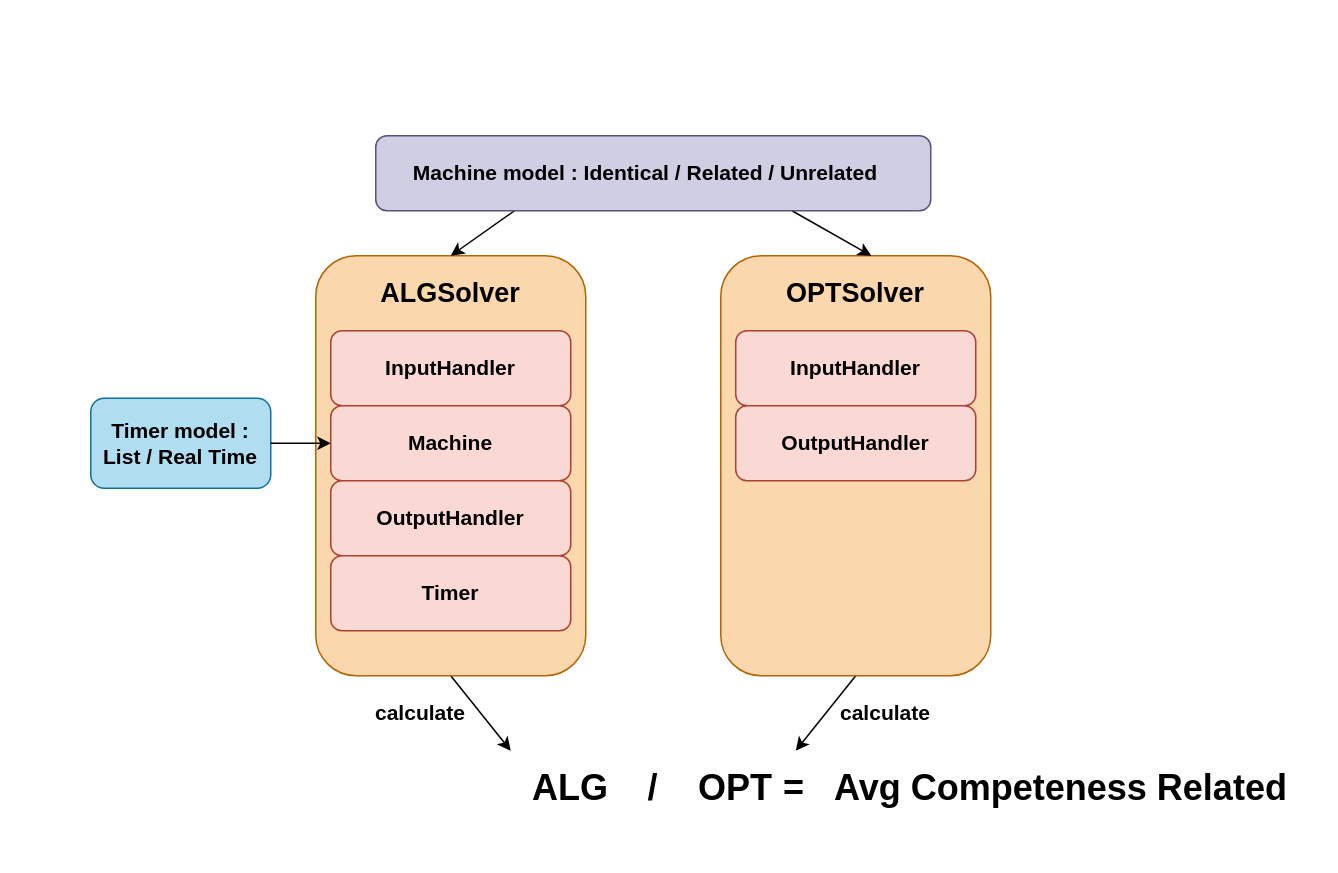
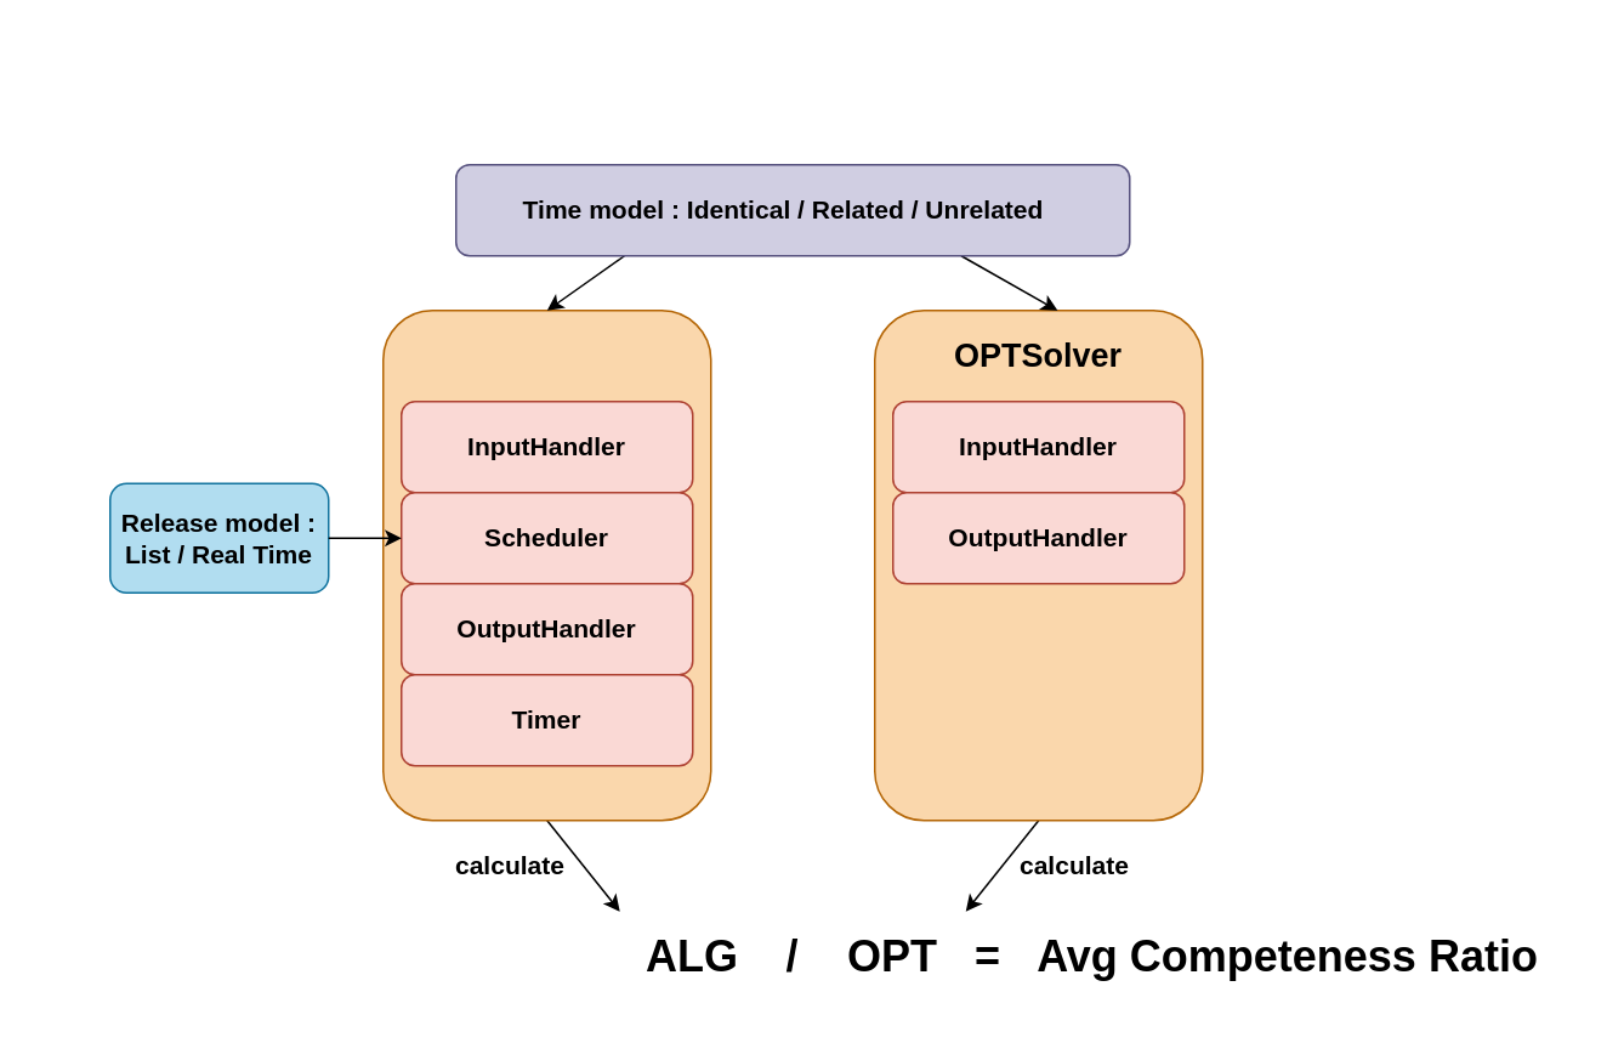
- <mxCell id="23" value="&lt;h3&gt;Machine model : Identical / Related / Unrelated&lt;/h3&gt;" style="text;strokeColor=none;align=center;fillColor=none;html=1;verticalAlign=middle;whiteSpace=wrap;rounded=0;fontColor=#000000;" vertex="1" parent="1"><mxGeometry x="245" y="100" width="370" height="30" as="geometry" /></mxCell>
+ <mxCell id="23" value="&lt;h3&gt;Time model : Identical / Related / Unrelated&lt;/h3&gt;" style="text;strokeColor=none;align=center;fillColor=none;html=1;verticalAlign=middle;whiteSpace=wrap;rounded=0;fontColor=#000000;" vertex="1" parent="1"><mxGeometry x="245" y="100" width="370" height="30" as="geometry" /></mxCell>
- <mxCell id="4" value="&lt;h2&gt;ALGSolver&lt;/h2&gt;" style="text;strokeColor=none;align=center;fillColor=none;html=1;verticalAlign=middle;whiteSpace=wrap;rounded=0;fontColor=#000000;" vertex="1" parent="1"><mxGeometry x="220" y="180" width="160" height="30" as="geometry" /></mxCell>
- <mxCell id="30" value="&lt;h3&gt;Timer model : List / Real Time&lt;/h3&gt;" style="text;strokeColor=none;align=center;fillColor=none;html=1;verticalAlign=middle;whiteSpace=wrap;rounded=0;fontColor=#000000;" vertex="1" parent="1"><mxGeometry x="60" y="280" width="120" height="30" as="geometry" /></mxCell>
+ <mxCell id="30" value="&lt;h3&gt;Release model : List / Real Time&lt;/h3&gt;" style="text;strokeColor=none;align=center;fillColor=none;html=1;verticalAlign=middle;whiteSpace=wrap;rounded=0;fontColor=#000000;" vertex="1" parent="1"><mxGeometry x="60" y="280" width="120" height="30" as="geometry" /></mxCell>
- <mxCell id="10" value="&lt;h3&gt;Machine&lt;/h3&gt;" style="text;strokeColor=none;align=center;fillColor=none;html=1;verticalAlign=middle;whiteSpace=wrap;rounded=0;fontColor=#000000;" vertex="1" parent="1"><mxGeometry x="270" y="280" width="60" height="30" as="geometry" /></mxCell>
+ <mxCell id="10" value="&lt;h3&gt;Scheduler&lt;/h3&gt;" style="text;strokeColor=none;align=center;fillColor=none;html=1;verticalAlign=middle;whiteSpace=wrap;rounded=0;fontColor=#000000;" vertex="1" parent="1"><mxGeometry x="270" y="280" width="60" height="30" as="geometry" /></mxCell>
- <mxCell id="27" value="&lt;h1&gt;=&amp;nbsp; &amp;nbsp;Avg Competeness Related&lt;/h1&gt;" style="text;strokeColor=none;align=center;fillColor=none;html=1;verticalAlign=middle;whiteSpace=wrap;rounded=0;fontColor=#000000;" vertex="1" parent="1"><mxGeometry x="510" y="510" width="360" height="30" as="geometry" /></mxCell>
+ <mxCell id="27" value="&lt;h1&gt;=&amp;nbsp; &amp;nbsp;Avg Competeness Ratio&lt;/h1&gt;" style="text;strokeColor=none;align=center;fillColor=none;html=1;verticalAlign=middle;whiteSpace=wrap;rounded=0;fontColor=#000000;" vertex="1" parent="1"><mxGeometry x="510" y="510" width="360" height="30" as="geometry" /></mxCell>
